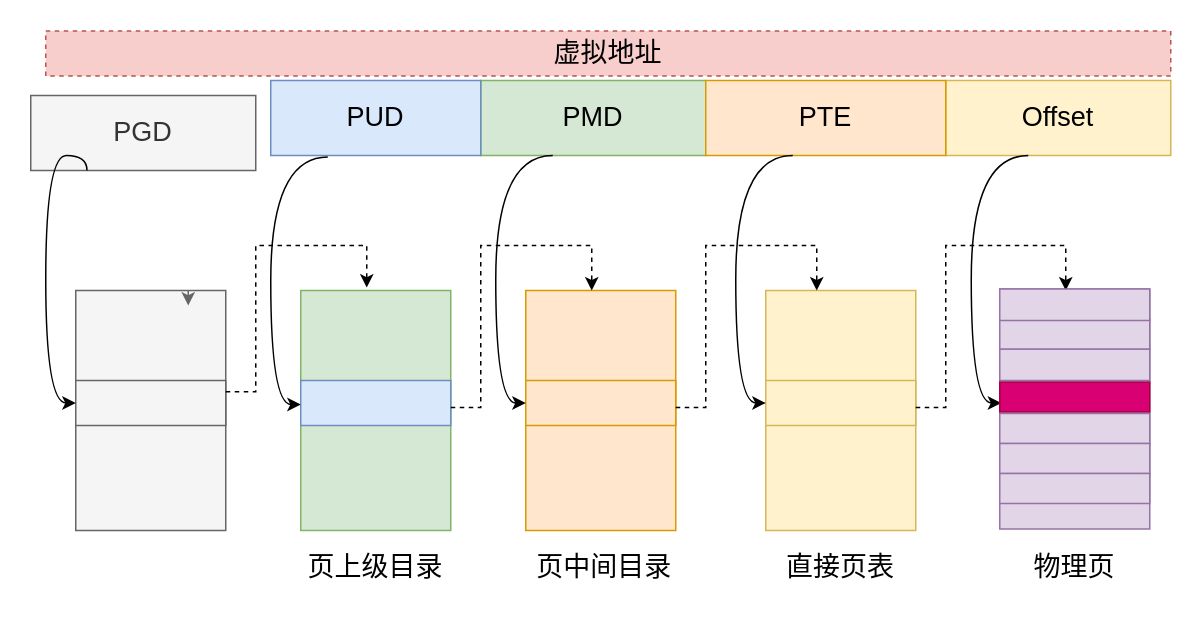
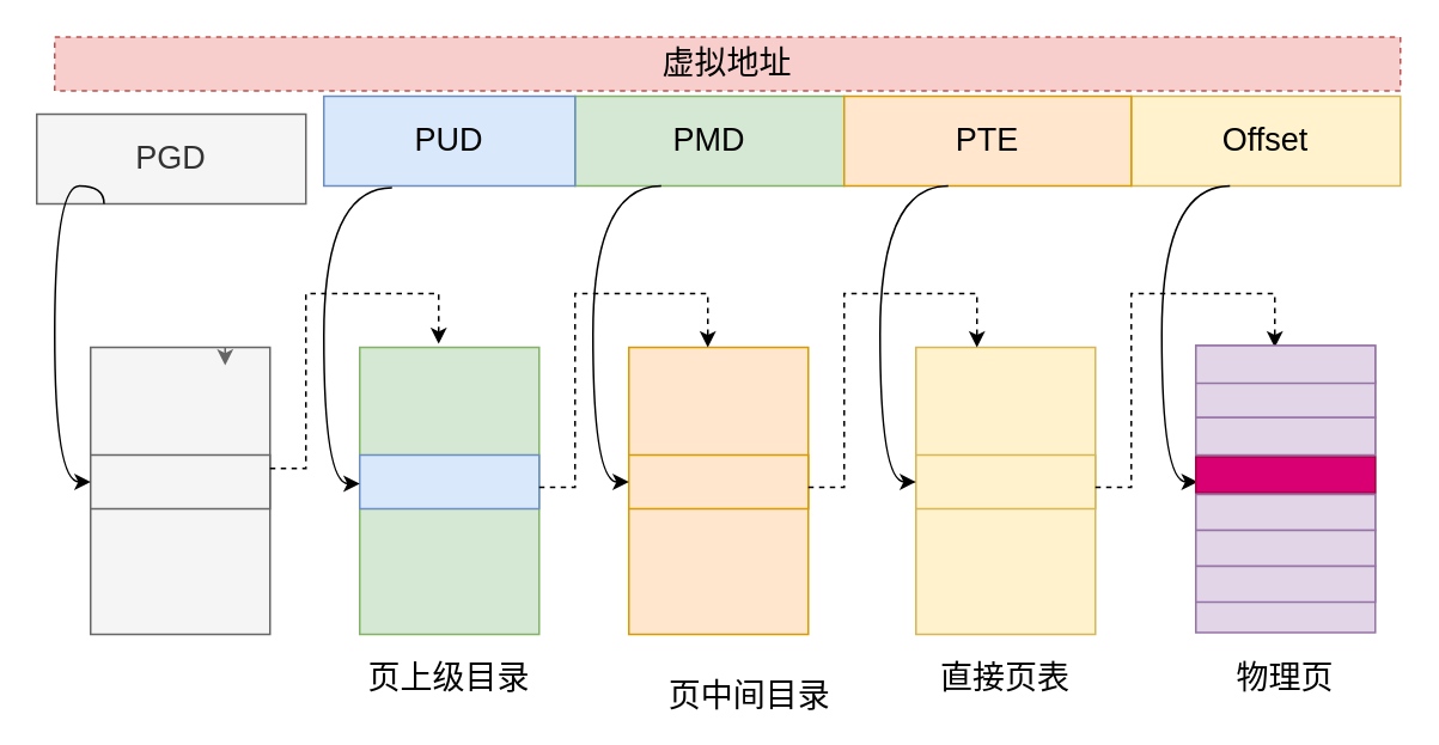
- <mxCell id="35" value="页中间目录" style="text;html=1;strokeColor=none;fillColor=none;align=center;verticalAlign=middle;whiteSpace=wrap;rounded=0;fontSize=18;" vertex="1" parent="1"><mxGeometry x="355" y="363" width="95" height="30" as="geometry" /></mxCell>
+ <mxCell id="35" value="页中间目录" style="text;html=1;strokeColor=none;fillColor=none;align=center;verticalAlign=middle;whiteSpace=wrap;rounded=0;fontSize=18;" vertex="1" parent="1"><mxGeometry x="370" y="373" width="95" height="30" as="geometry" /></mxCell>
